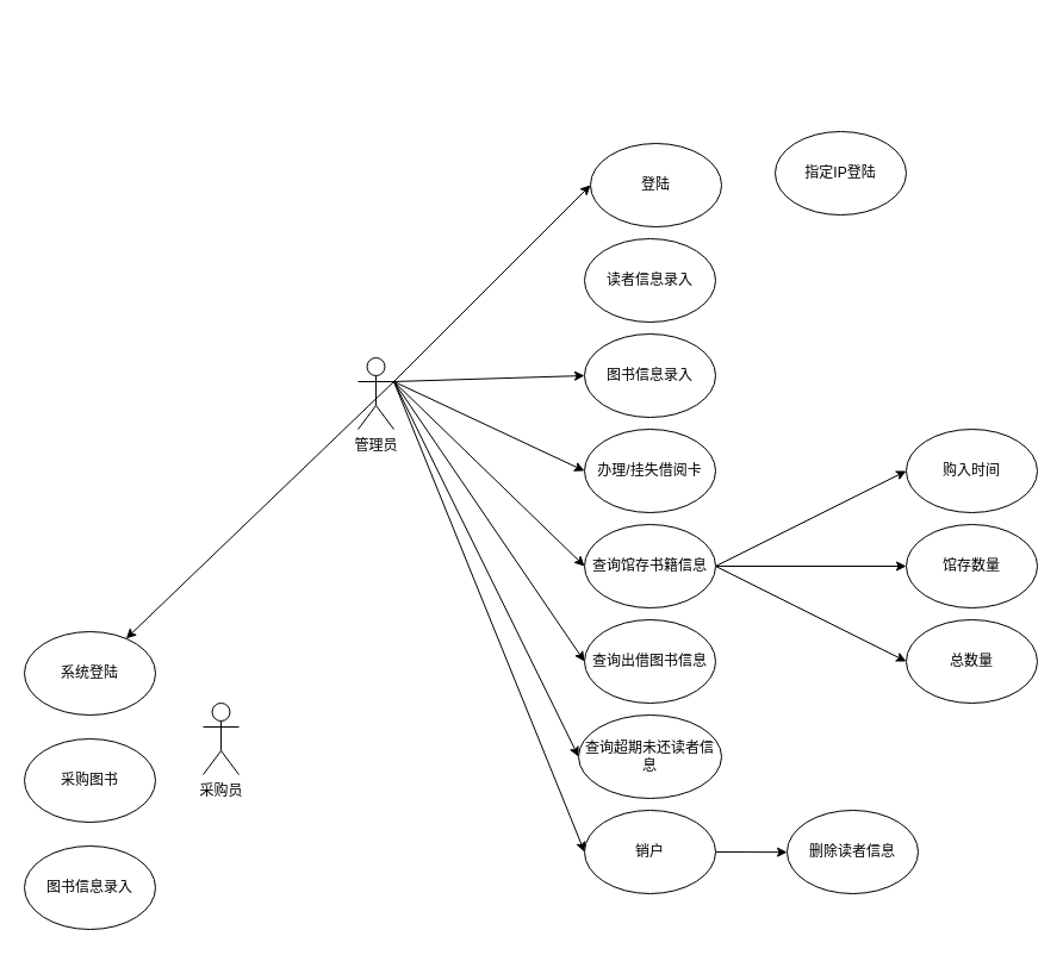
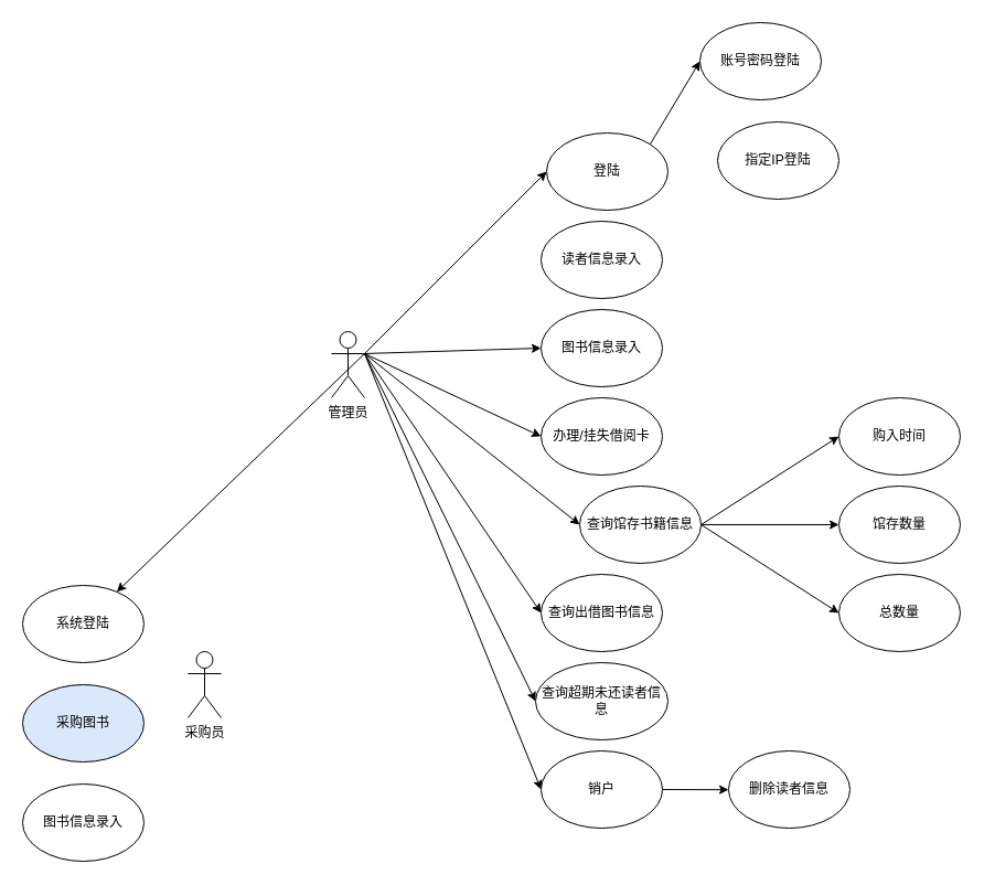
+ <mxCell id="29" value="账号密码登陆" style="ellipse;whiteSpace=wrap;html=1;" vertex="1" parent="1"><mxGeometry x="634" y="20" width="110" height="70" as="geometry" /></mxCell>
+ <mxCell id="23" style="edgeStyle=none;orthogonalLoop=1;jettySize=auto;html=1;exitX=1;exitY=0;exitDx=0;exitDy=0;entryX=0;entryY=0.5;entryDx=0;entryDy=0;" edge="1" parent="1" source="24" target="29"><mxGeometry relative="1" as="geometry" /></mxCell>
- <mxCell id="17" value="查询馆存书籍信息" style="ellipse;whiteSpace=wrap;html=1;" vertex="1" parent="1"><mxGeometry x="490" y="440" width="110" height="70" as="geometry" /></mxCell>
+ <mxCell id="17" value="查询馆存书籍信息" style="ellipse;whiteSpace=wrap;html=1;" vertex="1" parent="1"><mxGeometry x="525" y="440" width="110" height="70" as="geometry" /></mxCell>
- <mxCell id="31" value="采购图书" style="ellipse;whiteSpace=wrap;html=1;" vertex="1" parent="1"><mxGeometry x="20" y="620" width="110" height="70" as="geometry" /></mxCell>
+ <mxCell id="31" value="采购图书" style="ellipse;whiteSpace=wrap;html=1;fillColor=#dae8fc;" vertex="1" parent="1"><mxGeometry x="20" y="620" width="110" height="70" as="geometry" /></mxCell>
